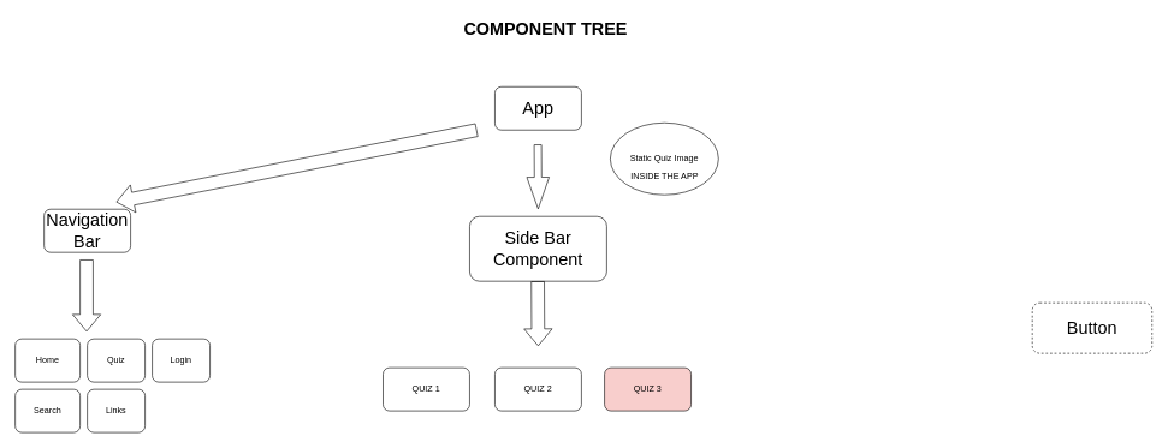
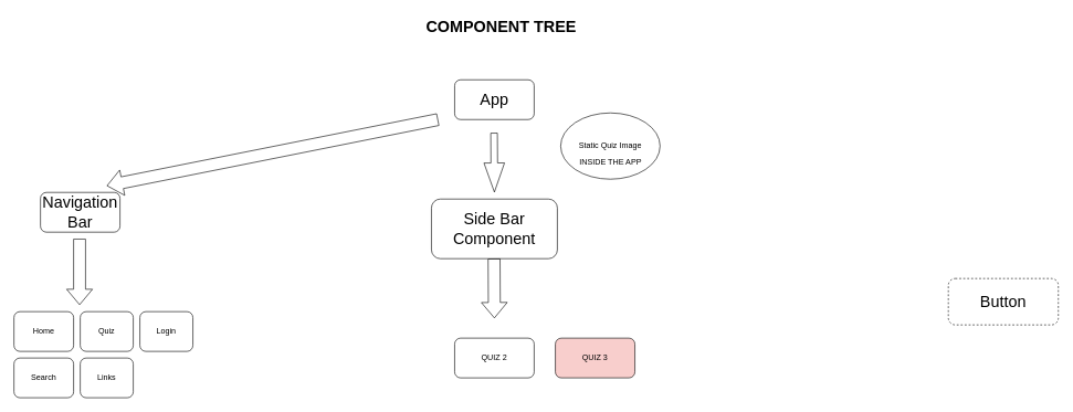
- <mxCell id="16" value="QUIZ 1" style="whiteSpace=wrap;html=1;rounded=1;" vertex="1" parent="1"><mxGeometry x="530" y="510" width="120" height="60" as="geometry" /></mxCell>
